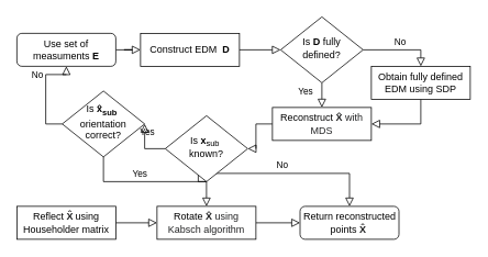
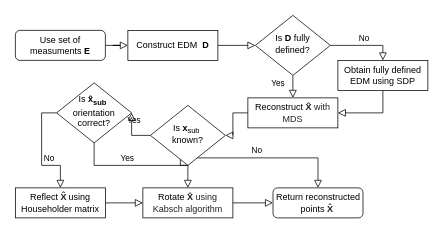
- <mxCell id="21" value="No" style="edgeStyle=orthogonalEdgeStyle;rounded=0;html=1;jettySize=auto;orthogonalLoop=1;fontSize=11;endArrow=block;endFill=0;endSize=8;strokeWidth=1;shadow=0;labelBackgroundColor=none;exitX=0;exitY=0.5;exitDx=0;exitDy=0;" edge="1" parent="1" source="19" target="12"><mxGeometry x="0.375" y="10" relative="1" as="geometry"><mxPoint as="offset" /><mxPoint x="410" y="290" as="sourcePoint" /><mxPoint x="-30" y="150" as="targetPoint" /></mxGeometry></mxCell>
+ <mxCell id="21" value="No" style="edgeStyle=orthogonalEdgeStyle;rounded=0;html=1;jettySize=auto;orthogonalLoop=1;fontSize=11;endArrow=block;endFill=0;endSize=8;strokeWidth=1;shadow=0;labelBackgroundColor=none;exitX=0;exitY=0.5;exitDx=0;exitDy=0;entryX=0.5;entryY=0;entryDx=0;entryDy=0;" edge="1" parent="1" source="19" target="16"><mxGeometry x="0.375" y="10" relative="1" as="geometry"><mxPoint as="offset" /><mxPoint x="410" y="290" as="sourcePoint" /><mxPoint x="-30" y="150" as="targetPoint" /></mxGeometry></mxCell>
